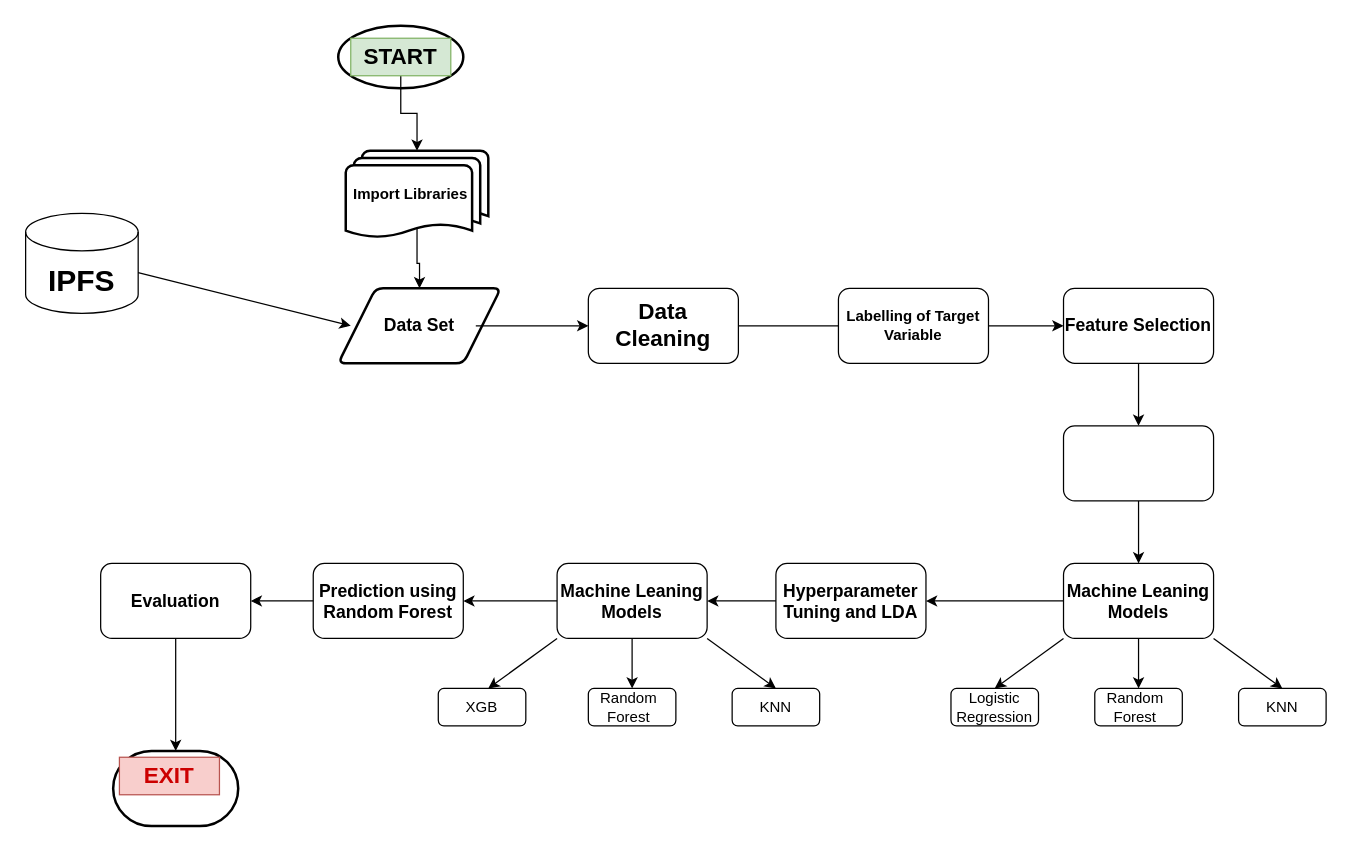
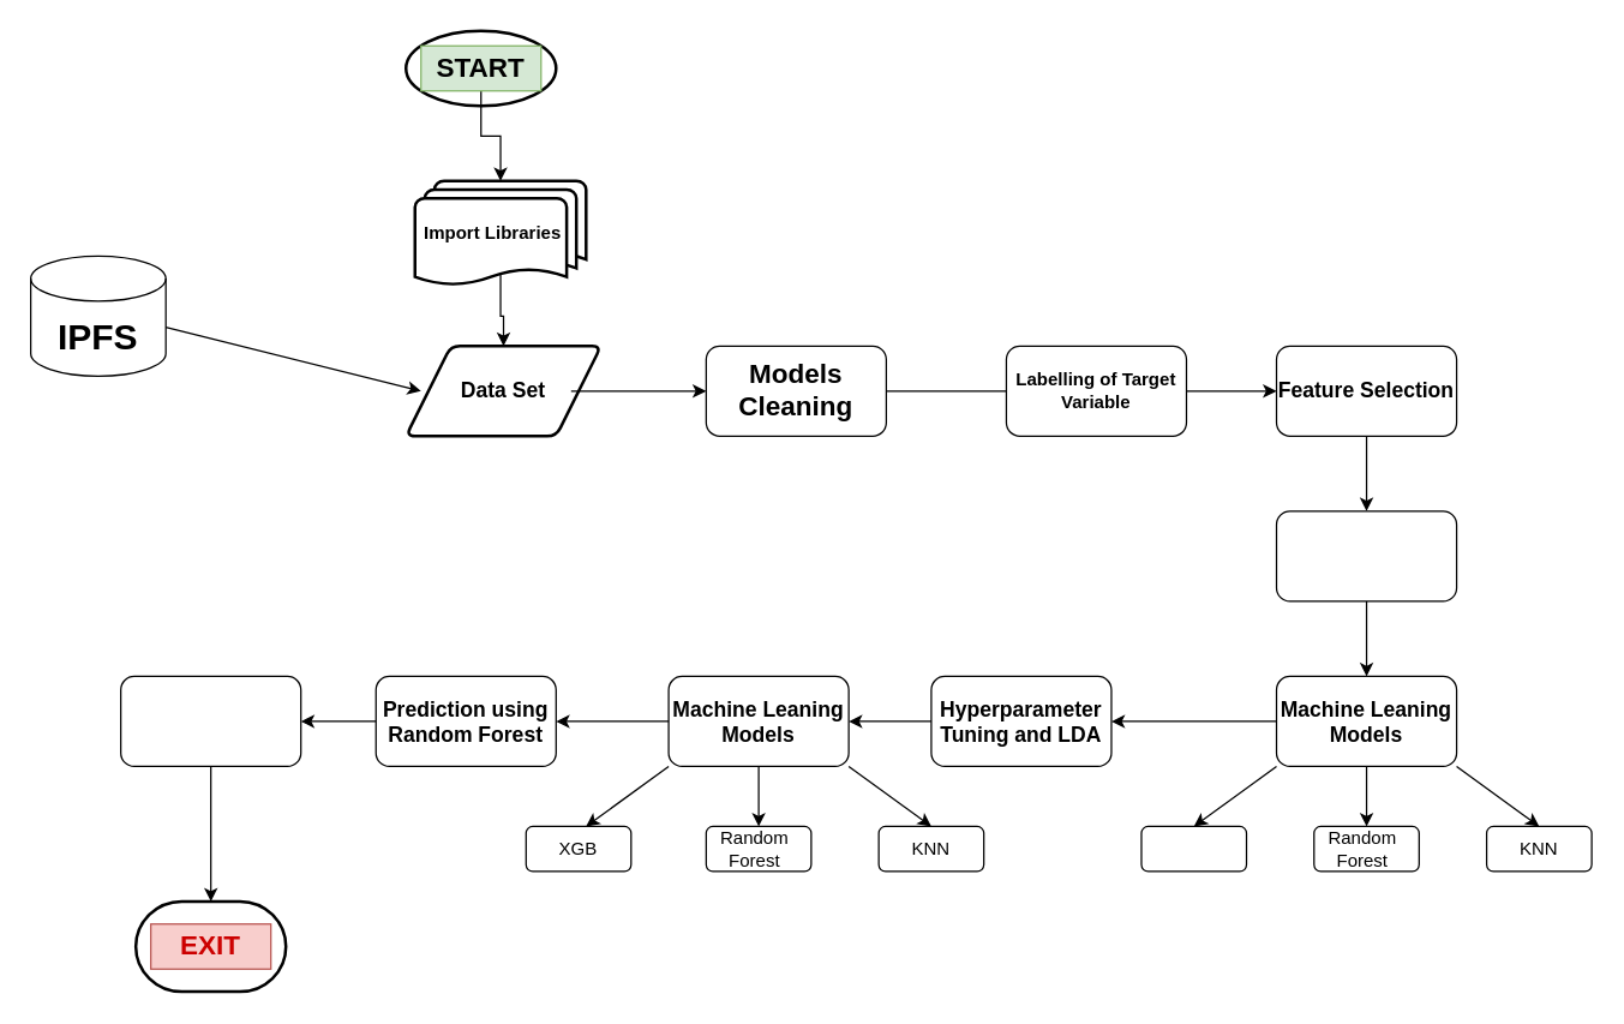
- <mxCell id="16" value="&lt;h2&gt;&lt;b&gt;Data Cleaning&lt;/b&gt;&lt;/h2&gt;" style="text;html=1;strokeColor=none;fillColor=none;align=center;verticalAlign=middle;whiteSpace=wrap;rounded=0;" vertex="1" parent="1"><mxGeometry x="470" y="245" width="120" height="30" as="geometry" /></mxCell>
+ <mxCell id="16" value="&lt;h2&gt;&lt;b&gt;Models Cleaning&lt;/b&gt;&lt;/h2&gt;" style="text;html=1;strokeColor=none;fillColor=none;align=center;verticalAlign=middle;whiteSpace=wrap;rounded=0;" vertex="1" parent="1"><mxGeometry x="470" y="245" width="120" height="30" as="geometry" /></mxCell>
- <mxCell id="57" value="&lt;h3&gt;&lt;b&gt;Evaluation&lt;/b&gt;&lt;/h3&gt;" style="text;html=1;strokeColor=none;fillColor=none;align=center;verticalAlign=middle;whiteSpace=wrap;rounded=0;" vertex="1" parent="1"><mxGeometry x="80" y="465" width="120" height="30" as="geometry" /></mxCell>
- <mxCell id="34" value="Logistic Regression" style="text;html=1;strokeColor=none;fillColor=none;align=center;verticalAlign=middle;whiteSpace=wrap;rounded=0;" vertex="1" parent="1"><mxGeometry x="760" y="550" width="70" height="30" as="geometry" /></mxCell>
- <mxCell id="59" value="&lt;h2&gt;&lt;b&gt;&lt;font color=&quot;#cc0000&quot;&gt;EXIT&lt;/font&gt;&lt;/b&gt;&lt;/h2&gt;" style="text;html=1;strokeColor=#b85450;fillColor=#f8cecc;align=center;verticalAlign=middle;whiteSpace=wrap;rounded=0;" vertex="1" parent="1"><mxGeometry x="95" y="605" width="80" height="30" as="geometry" /></mxCell>
+ <mxCell id="59" value="&lt;h2&gt;&lt;b&gt;&lt;font color=&quot;#cc0000&quot;&gt;EXIT&lt;/font&gt;&lt;/b&gt;&lt;/h2&gt;" style="text;html=1;strokeColor=#b85450;fillColor=#f8cecc;align=center;verticalAlign=middle;whiteSpace=wrap;rounded=0;" vertex="1" parent="1"><mxGeometry x="100" y="615" width="80" height="30" as="geometry" /></mxCell>
